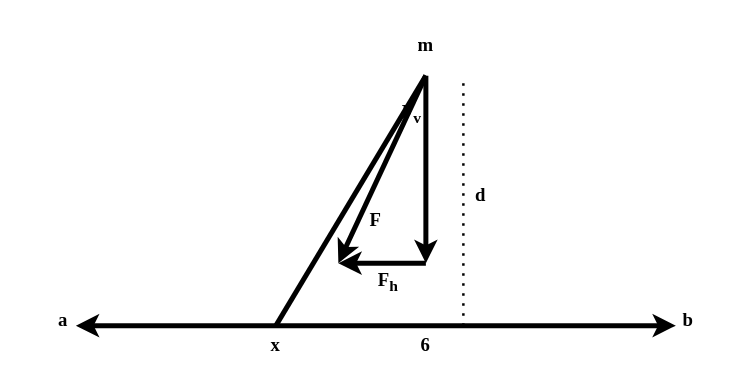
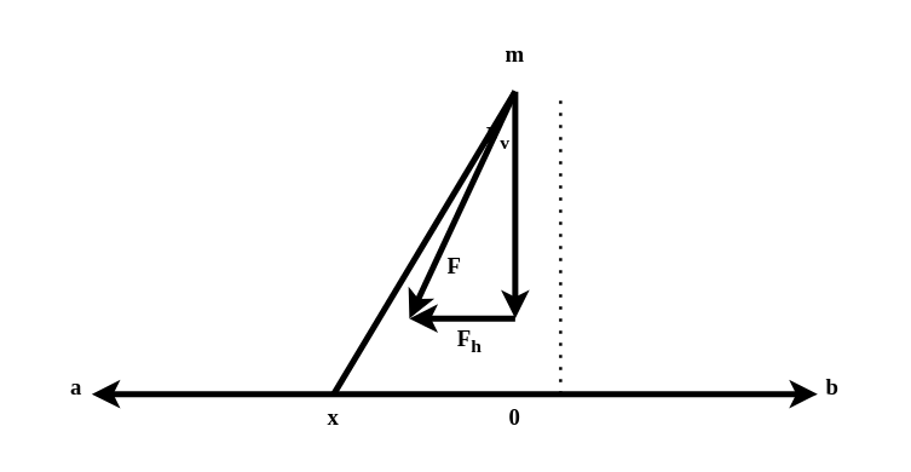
- <mxCell id="10" value="&lt;b&gt;d&lt;/b&gt;" style="text;html=1;strokeColor=none;fillColor=none;align=center;verticalAlign=middle;whiteSpace=wrap;rounded=0;fontFamily=Times New Roman;fontSize=15;" parent="1" vertex="1"><mxGeometry x="354" y="140" width="60" height="30" as="geometry" /></mxCell>
- <mxCell id="4" value="&lt;font style=&quot;font-size: 15px;&quot; face=&quot;Times New Roman&quot;&gt;&lt;b&gt;6&lt;/b&gt;&lt;/font&gt;" style="text;html=1;strokeColor=none;fillColor=none;align=center;verticalAlign=middle;whiteSpace=wrap;rounded=0;" parent="1" vertex="1"><mxGeometry x="310" y="260" width="60" height="30" as="geometry" /></mxCell>
+ <mxCell id="4" value="&lt;font style=&quot;font-size: 15px;&quot; face=&quot;Times New Roman&quot;&gt;&lt;b&gt;0&lt;/b&gt;&lt;/font&gt;" style="text;html=1;strokeColor=none;fillColor=none;align=center;verticalAlign=middle;whiteSpace=wrap;rounded=0;" parent="1" vertex="1"><mxGeometry x="310" y="260" width="60" height="30" as="geometry" /></mxCell>
